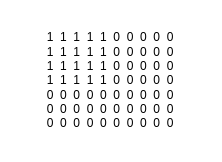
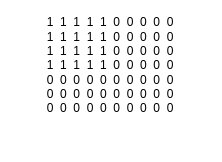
- <mxCell id="2" value="1&amp;nbsp; 1&amp;nbsp; 1&amp;nbsp; 1&amp;nbsp; 1&amp;nbsp; 0&amp;nbsp; 0&amp;nbsp; 0&amp;nbsp; 0&amp;nbsp; 0&lt;div&gt;1&amp;nbsp; 1&amp;nbsp; 1&amp;nbsp; 1&amp;nbsp; 1&amp;nbsp; 0&amp;nbsp; 0&amp;nbsp; 0&amp;nbsp; 0&amp;nbsp; 0&lt;br&gt;&lt;/div&gt;&lt;div&gt;1&amp;nbsp; 1&amp;nbsp; 1&amp;nbsp; 1&amp;nbsp; 1&amp;nbsp; 0&amp;nbsp; 0&amp;nbsp; 0&amp;nbsp; 0&amp;nbsp; 0&lt;br&gt;&lt;/div&gt;&lt;div&gt;1&amp;nbsp; 1&amp;nbsp; 1&amp;nbsp; 1&amp;nbsp; 1&amp;nbsp; 0&amp;nbsp; 0&amp;nbsp; 0&amp;nbsp; 0&amp;nbsp; 0&lt;br&gt;&lt;/div&gt;&lt;div&gt;0&amp;nbsp; 0&amp;nbsp; 0&amp;nbsp; 0&amp;nbsp; 0&amp;nbsp; 0&amp;nbsp; 0&amp;nbsp; 0&amp;nbsp; 0&amp;nbsp; 0&lt;br&gt;&lt;/div&gt;&lt;div&gt;0&amp;nbsp; 0&amp;nbsp; 0&amp;nbsp; 0&amp;nbsp; 0&amp;nbsp; 0&amp;nbsp; 0&amp;nbsp; 0&amp;nbsp; 0&amp;nbsp; 0&lt;br&gt;&lt;/div&gt;&lt;div&gt;0&amp;nbsp; 0&amp;nbsp; 0&amp;nbsp; 0&amp;nbsp; 0&amp;nbsp; 0&amp;nbsp; 0&amp;nbsp; 0&amp;nbsp; 0&amp;nbsp; 0&lt;br&gt;&lt;/div&gt;" style="text;strokeColor=none;align=center;fillColor=none;html=1;verticalAlign=middle;whiteSpace=wrap;rounded=0;shadow=0;" parent="1" vertex="1"><mxGeometry x="20" y="20" width="180" height="120" as="geometry" /></mxCell>
+ <mxCell id="2" value="1&amp;nbsp; 1&amp;nbsp; 1&amp;nbsp; 1&amp;nbsp; 1&amp;nbsp; 0&amp;nbsp; 0&amp;nbsp; 0&amp;nbsp; 0&amp;nbsp; 0&lt;div&gt;1&amp;nbsp; 1&amp;nbsp; 1&amp;nbsp; 1&amp;nbsp; 1&amp;nbsp; 0&amp;nbsp; 0&amp;nbsp; 0&amp;nbsp; 0&amp;nbsp; 0&lt;br&gt;&lt;/div&gt;&lt;div&gt;1&amp;nbsp; 1&amp;nbsp; 1&amp;nbsp; 1&amp;nbsp; 1&amp;nbsp; 0&amp;nbsp; 0&amp;nbsp; 0&amp;nbsp; 0&amp;nbsp; 0&lt;br&gt;&lt;/div&gt;&lt;div&gt;1&amp;nbsp; 1&amp;nbsp; 1&amp;nbsp; 1&amp;nbsp; 1&amp;nbsp; 0&amp;nbsp; 0&amp;nbsp; 0&amp;nbsp; 0&amp;nbsp; 0&lt;br&gt;&lt;/div&gt;&lt;div&gt;0&amp;nbsp; 0&amp;nbsp; 0&amp;nbsp; 0&amp;nbsp; 0&amp;nbsp; 0&amp;nbsp; 0&amp;nbsp; 0&amp;nbsp; 0&amp;nbsp; 0&lt;br&gt;&lt;/div&gt;&lt;div&gt;0&amp;nbsp; 0&amp;nbsp; 0&amp;nbsp; 0&amp;nbsp; 0&amp;nbsp; 0&amp;nbsp; 0&amp;nbsp; 0&amp;nbsp; 0&amp;nbsp; 0&lt;br&gt;&lt;/div&gt;&lt;div&gt;0&amp;nbsp; 0&amp;nbsp; 0&amp;nbsp; 0&amp;nbsp; 0&amp;nbsp; 0&amp;nbsp; 0&amp;nbsp; 0&amp;nbsp; 0&amp;nbsp; 0&lt;br&gt;&lt;/div&gt;" style="text;strokeColor=none;align=center;fillColor=none;html=1;verticalAlign=middle;whiteSpace=wrap;rounded=0;shadow=0;" parent="1" vertex="1"><mxGeometry x="20" y="5" width="180" height="120" as="geometry" /></mxCell>
